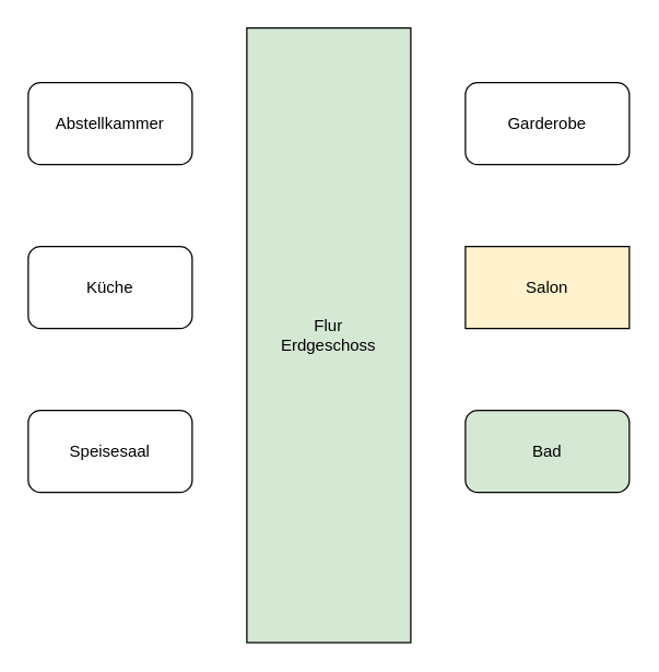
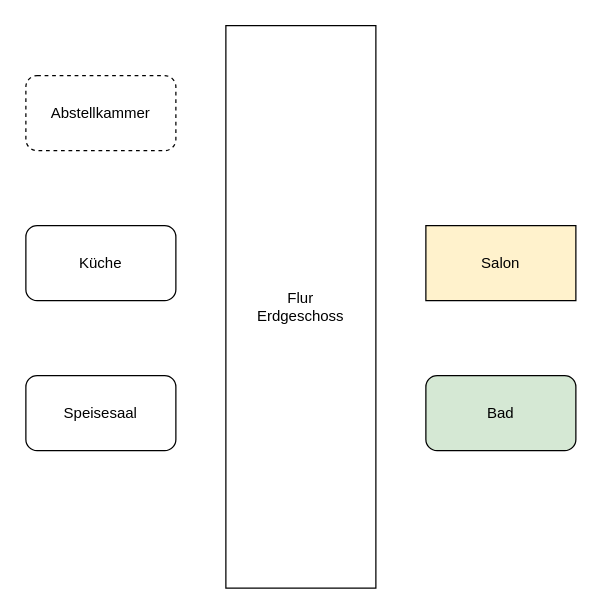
- <mxCell id="5" value="Abstellkammer" style="rounded=1;whiteSpace=wrap;html=1;" vertex="1" parent="2"><mxGeometry y="40" width="120" height="60" as="geometry" /></mxCell>
+ <mxCell id="5" value="Abstellkammer" style="rounded=1;whiteSpace=wrap;html=1;dashed=1;" vertex="1" parent="2"><mxGeometry y="40" width="120" height="60" as="geometry" /></mxCell>
- <mxCell id="4" value="Garderobe" style="rounded=1;whiteSpace=wrap;html=1;" vertex="1" parent="2"><mxGeometry x="320" y="40" width="120" height="60" as="geometry" /></mxCell>
- <mxCell id="3" value="Flur&lt;br&gt;Erdgeschoss" style="rounded=0;whiteSpace=wrap;html=1;fillColor=#d5e8d4;" vertex="1" parent="2"><mxGeometry x="160" width="120" height="450" as="geometry" /></mxCell>
+ <mxCell id="3" value="Flur&lt;br&gt;Erdgeschoss" style="rounded=0;whiteSpace=wrap;html=1;" vertex="1" parent="2"><mxGeometry x="160" width="120" height="450" as="geometry" /></mxCell>
